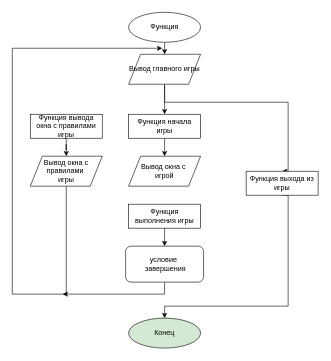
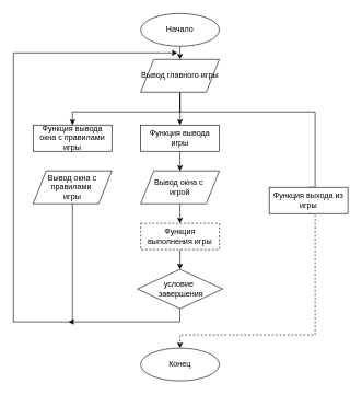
- <mxCell id="3" value="Функция" style="ellipse;whiteSpace=wrap;html=1;" parent="1" vertex="1"><mxGeometry x="214" y="20" width="120" height="50" as="geometry" /></mxCell>
+ <mxCell id="3" value="Начало" style="ellipse;whiteSpace=wrap;html=1;" parent="1" vertex="1"><mxGeometry x="214" y="20" width="120" height="50" as="geometry" /></mxCell>
+ <mxCell id="4" style="edgeStyle=orthogonalEdgeStyle;rounded=0;orthogonalLoop=1;jettySize=auto;html=1;exitX=0.5;exitY=1;exitDx=0;exitDy=0;entryX=0.5;entryY=0;entryDx=0;entryDy=0;" parent="1" source="7" target="10" edge="1"><mxGeometry relative="1" as="geometry"><mxPoint x="274" y="170" as="targetPoint" /><Array as="points"><mxPoint x="274" y="170" /><mxPoint x="110" y="170" /></Array></mxGeometry></mxCell>
- <mxCell id="13" value="Функция начала игры" style="rounded=0;whiteSpace=wrap;html=1;" parent="1" vertex="1"><mxGeometry x="214" y="190" width="120" height="40" as="geometry" /></mxCell>
+ <mxCell id="13" value="Функция вывода игры" style="rounded=0;whiteSpace=wrap;html=1;" parent="1" vertex="1"><mxGeometry x="214" y="190" width="120" height="40" as="geometry" /></mxCell>
- <mxCell id="9" style="edgeStyle=orthogonalEdgeStyle;rounded=0;orthogonalLoop=1;jettySize=auto;html=1;exitX=0.5;exitY=1;exitDx=0;exitDy=0;" parent="1" source="10" target="11" edge="1"><mxGeometry relative="1" as="geometry" /></mxCell>
- <mxCell id="6" style="edgeStyle=orthogonalEdgeStyle;rounded=0;orthogonalLoop=1;jettySize=auto;html=1;exitX=0.5;exitY=1;exitDx=0;exitDy=0;entryX=0.5;entryY=0;entryDx=0;entryDy=0;" parent="1" source="7" target="15" edge="1"><mxGeometry relative="1" as="geometry"><mxPoint x="480" y="180" as="targetPoint" /><Array as="points"><mxPoint x="274" y="170" /><mxPoint x="480" y="170" /></Array></mxGeometry></mxCell>
+ <mxCell id="6" style="edgeStyle=orthogonalEdgeStyle;rounded=0;orthogonalLoop=1;jettySize=auto;html=1;exitX=0.5;exitY=1;exitDx=0;exitDy=0;entryX=0.5;entryY=0;entryDx=0;entryDy=0;endArrow=none;" parent="1" source="7" target="15" edge="1"><mxGeometry relative="1" as="geometry"><mxPoint x="480" y="180" as="targetPoint" /><Array as="points"><mxPoint x="274" y="170" /><mxPoint x="480" y="170" /></Array></mxGeometry></mxCell>
+ <mxCell id="17" style="edgeStyle=orthogonalEdgeStyle;rounded=0;orthogonalLoop=1;jettySize=auto;html=1;exitX=0.5;exitY=1;exitDx=0;exitDy=0;entryX=0.5;entryY=0;entryDx=0;entryDy=0;" parent="1" source="18" target="22" edge="1"><mxGeometry relative="1" as="geometry" /></mxCell>
- <mxCell id="22" value="Функция выполнения игры" style="rounded=0;whiteSpace=wrap;html=1;" parent="1" vertex="1"><mxGeometry x="214" y="340" width="120" height="40" as="geometry" /></mxCell>
+ <mxCell id="22" value="Функция выполнения игры" style="rounded=0;whiteSpace=wrap;html=1;dashed=1;" parent="1" vertex="1"><mxGeometry x="214" y="340" width="120" height="40" as="geometry" /></mxCell>
- <mxCell id="19" value="условие&amp;nbsp;&lt;div&gt;&amp;nbsp;завершения&lt;/div&gt;" style="whiteSpace=wrap;html=1;rounded=1;" parent="1" vertex="1"><mxGeometry x="209" y="410" width="130" height="60" as="geometry" /></mxCell>
+ <mxCell id="19" value="условие&amp;nbsp;&lt;div&gt;&amp;nbsp;завершения&lt;/div&gt;" style="rhombus;whiteSpace=wrap;html=1;" parent="1" vertex="1"><mxGeometry x="209" y="410" width="130" height="60" as="geometry" /></mxCell>
- <mxCell id="14" style="edgeStyle=orthogonalEdgeStyle;rounded=0;orthogonalLoop=1;jettySize=auto;html=1;exitX=0.5;exitY=1;exitDx=0;exitDy=0;entryX=0.5;entryY=0;entryDx=0;entryDy=0;" parent="1" source="15" target="20" edge="1"><mxGeometry relative="1" as="geometry"><Array as="points"><mxPoint x="480" y="510" /><mxPoint x="274" y="510" /></Array></mxGeometry></mxCell>
+ <mxCell id="14" style="edgeStyle=orthogonalEdgeStyle;rounded=0;orthogonalLoop=1;jettySize=auto;html=1;exitX=0.5;exitY=1;exitDx=0;exitDy=0;entryX=0.5;entryY=0;entryDx=0;entryDy=0;dashed=1;" parent="1" source="15" target="20" edge="1"><mxGeometry relative="1" as="geometry"><Array as="points"><mxPoint x="480" y="510" /><mxPoint x="274" y="510" /></Array></mxGeometry></mxCell>
- <mxCell id="20" value="Конец" style="ellipse;whiteSpace=wrap;html=1;fillColor=#d5e8d4;" parent="1" vertex="1"><mxGeometry x="214" y="530" width="120" height="50" as="geometry" /></mxCell>
+ <mxCell id="20" value="Конец" style="ellipse;whiteSpace=wrap;html=1;" parent="1" vertex="1"><mxGeometry x="214" y="530" width="120" height="50" as="geometry" /></mxCell>
